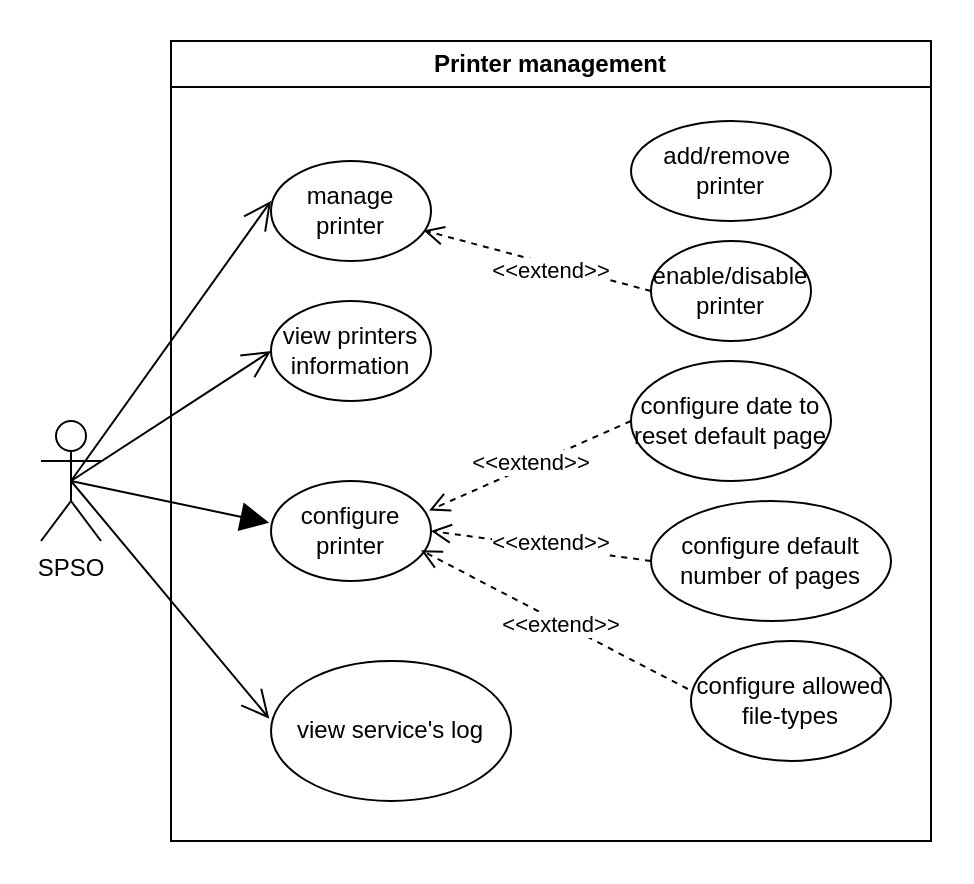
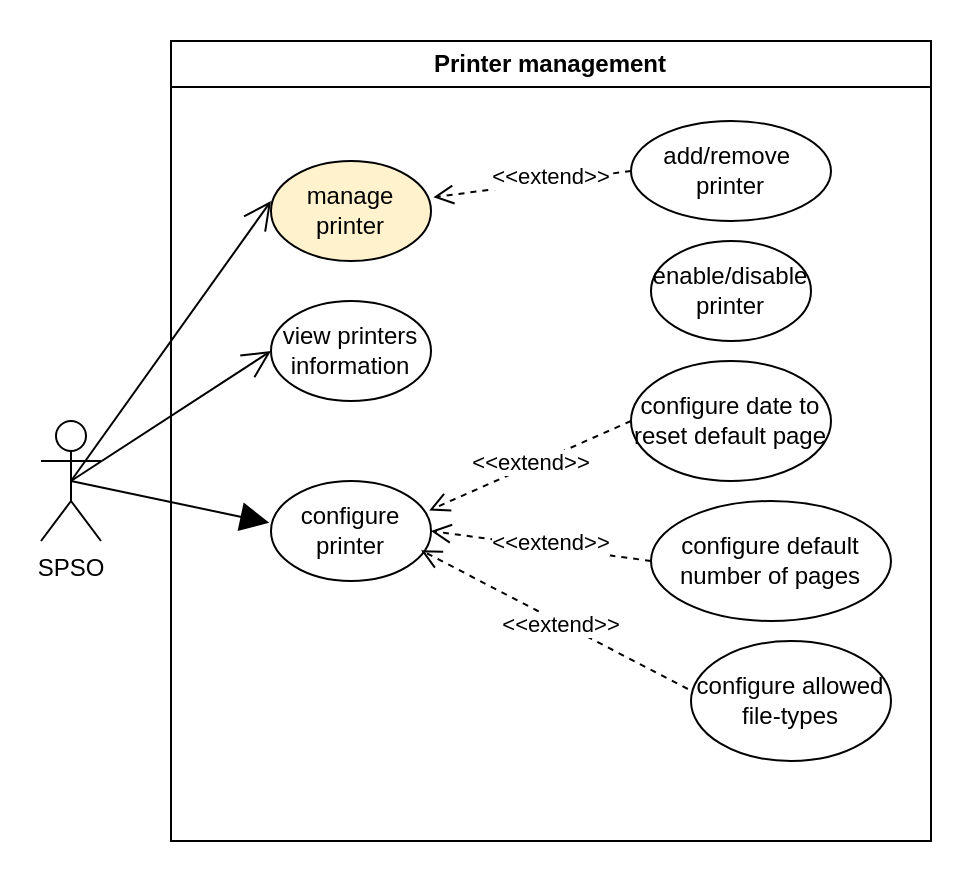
+ <mxCell id="14" value="&amp;lt;&amp;lt;extend&amp;gt;&amp;gt;" style="html=1;verticalAlign=bottom;endArrow=open;dashed=1;endSize=8;curved=0;rounded=0;exitX=0;exitY=0.5;exitDx=0;exitDy=0;entryX=1.015;entryY=0.363;entryDx=0;entryDy=0;entryPerimeter=0;" edge="1" parent="3" source="4" target="8"><mxGeometry x="-0.173" y="7" relative="1" as="geometry"><mxPoint x="140" y="95" as="sourcePoint" /><mxPoint x="140" y="40" as="targetPoint" /><mxPoint as="offset" /></mxGeometry></mxCell>
- <mxCell id="8" value="manage printer" style="ellipse;whiteSpace=wrap;html=1;" vertex="1" parent="3"><mxGeometry x="50" y="60" width="80" height="50" as="geometry" /></mxCell>
+ <mxCell id="8" value="manage printer" style="ellipse;whiteSpace=wrap;html=1;fillColor=#fff2cc;" vertex="1" parent="3"><mxGeometry x="50" y="60" width="80" height="50" as="geometry" /></mxCell>
- <mxCell id="13" value="&amp;lt;&amp;lt;extend&amp;gt;&amp;gt;" style="html=1;verticalAlign=bottom;endArrow=open;dashed=1;endSize=8;curved=0;rounded=0;exitX=0;exitY=0.5;exitDx=0;exitDy=0;entryX=0.954;entryY=0.694;entryDx=0;entryDy=0;entryPerimeter=0;" edge="1" parent="3" source="5" target="8"><mxGeometry x="-0.168" y="12" relative="1" as="geometry"><mxPoint x="200" y="90" as="sourcePoint" /><mxPoint x="180" y="150" as="targetPoint" /><mxPoint as="offset" /></mxGeometry></mxCell>
- <mxCell id="21" value="" style="endArrow=open;endFill=1;endSize=12;html=1;rounded=0;exitX=0.5;exitY=0.5;exitDx=0;exitDy=0;exitPerimeter=0;entryX=-0.007;entryY=0.412;entryDx=0;entryDy=0;entryPerimeter=0;" edge="1" parent="1" source="2" target="12"><mxGeometry width="160" relative="1" as="geometry"><mxPoint x="60" y="250" as="sourcePoint" /><mxPoint x="144" y="271" as="targetPoint" /></mxGeometry></mxCell>
- <mxCell id="12" value="view service's log" style="ellipse;whiteSpace=wrap;html=1;" vertex="1" parent="3"><mxGeometry x="50" y="310" width="120" height="70" as="geometry" /></mxCell>
